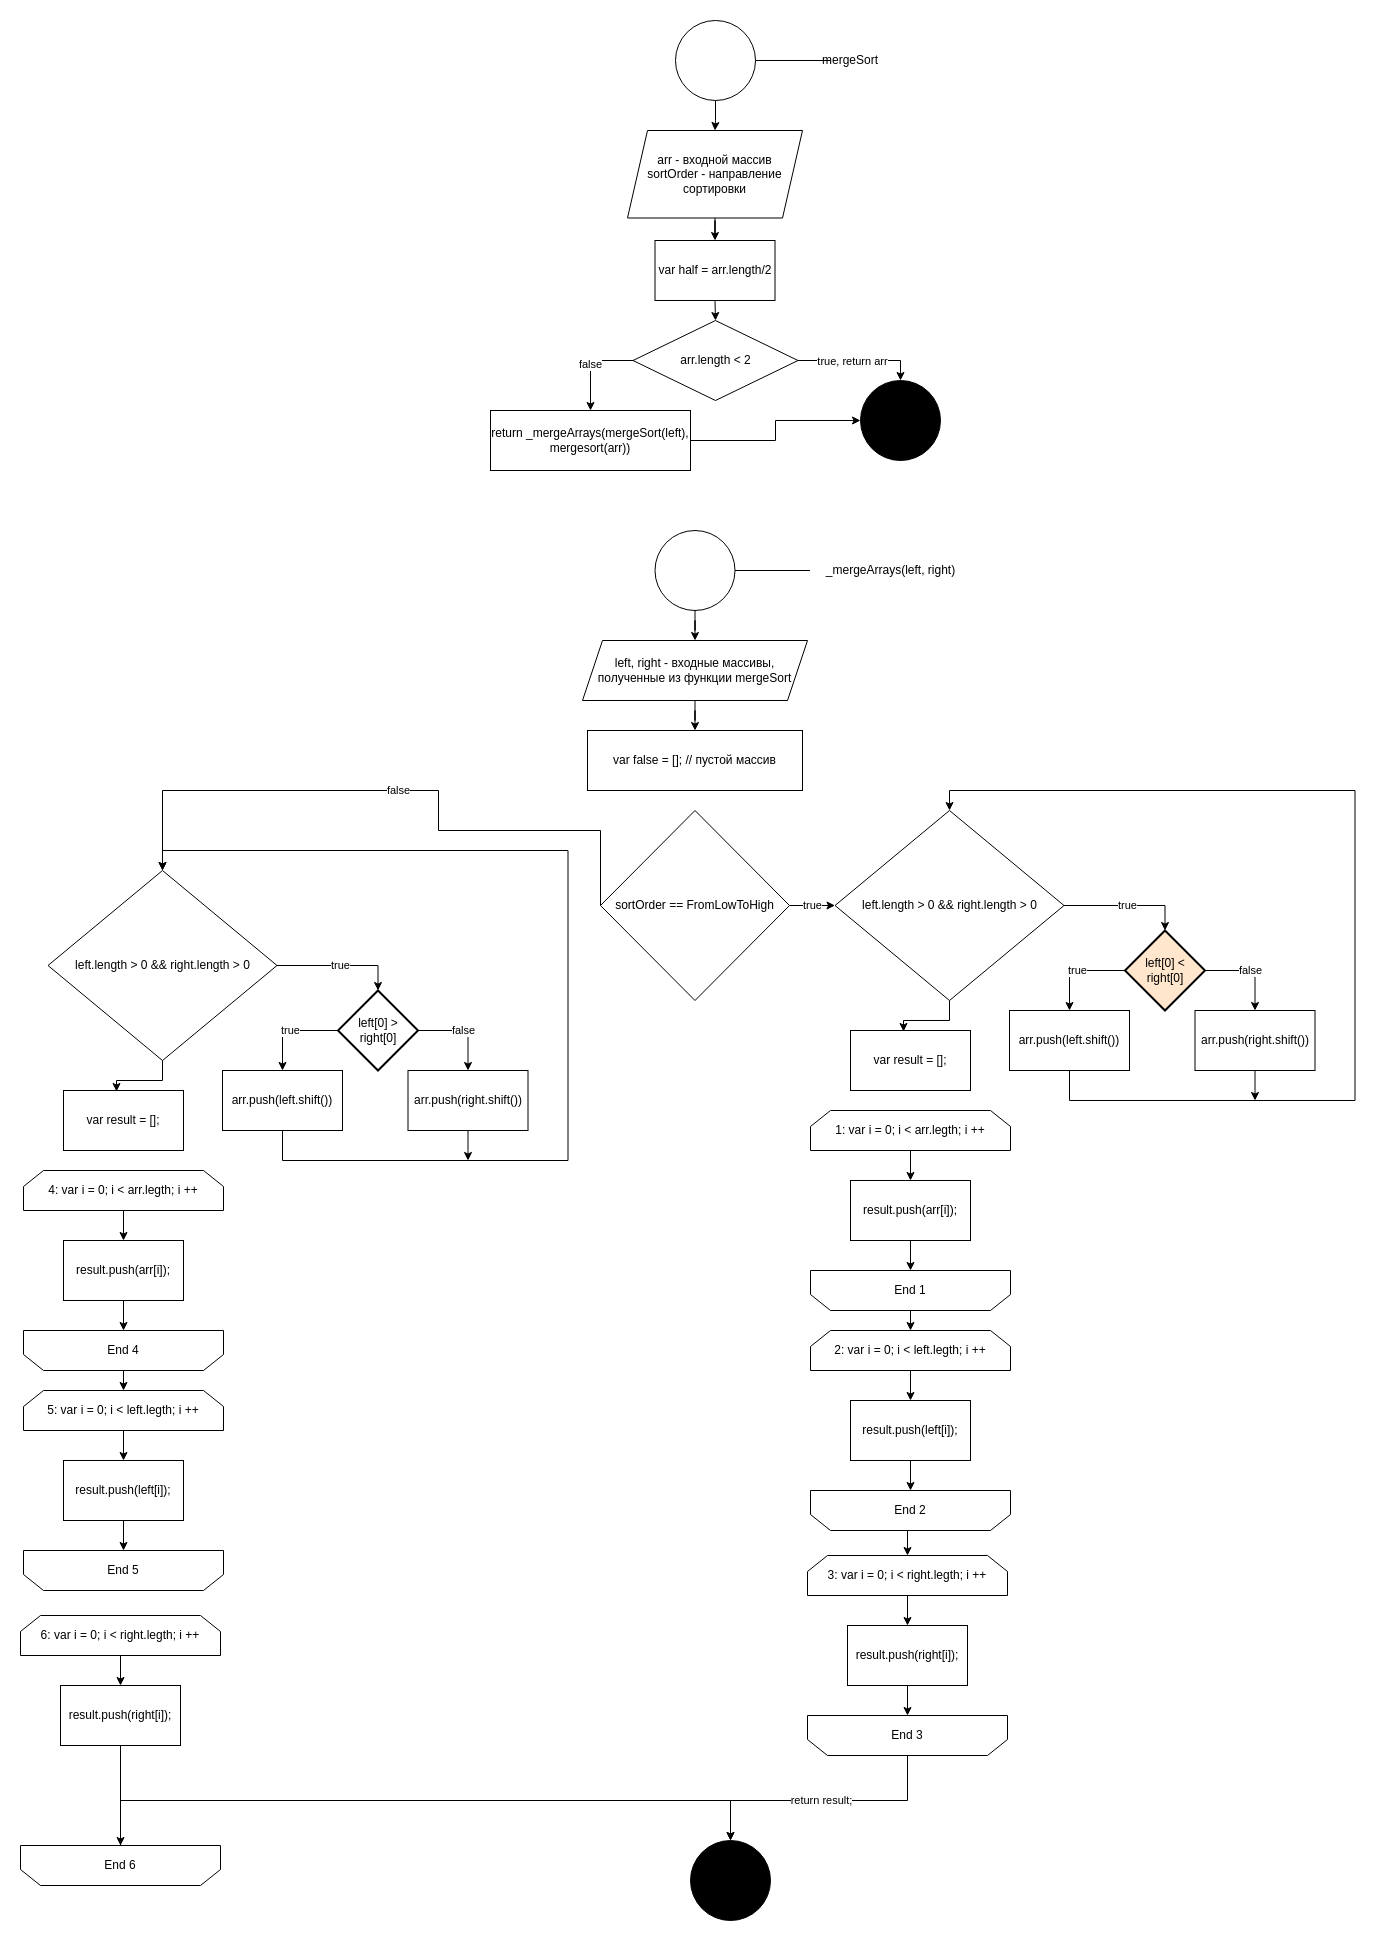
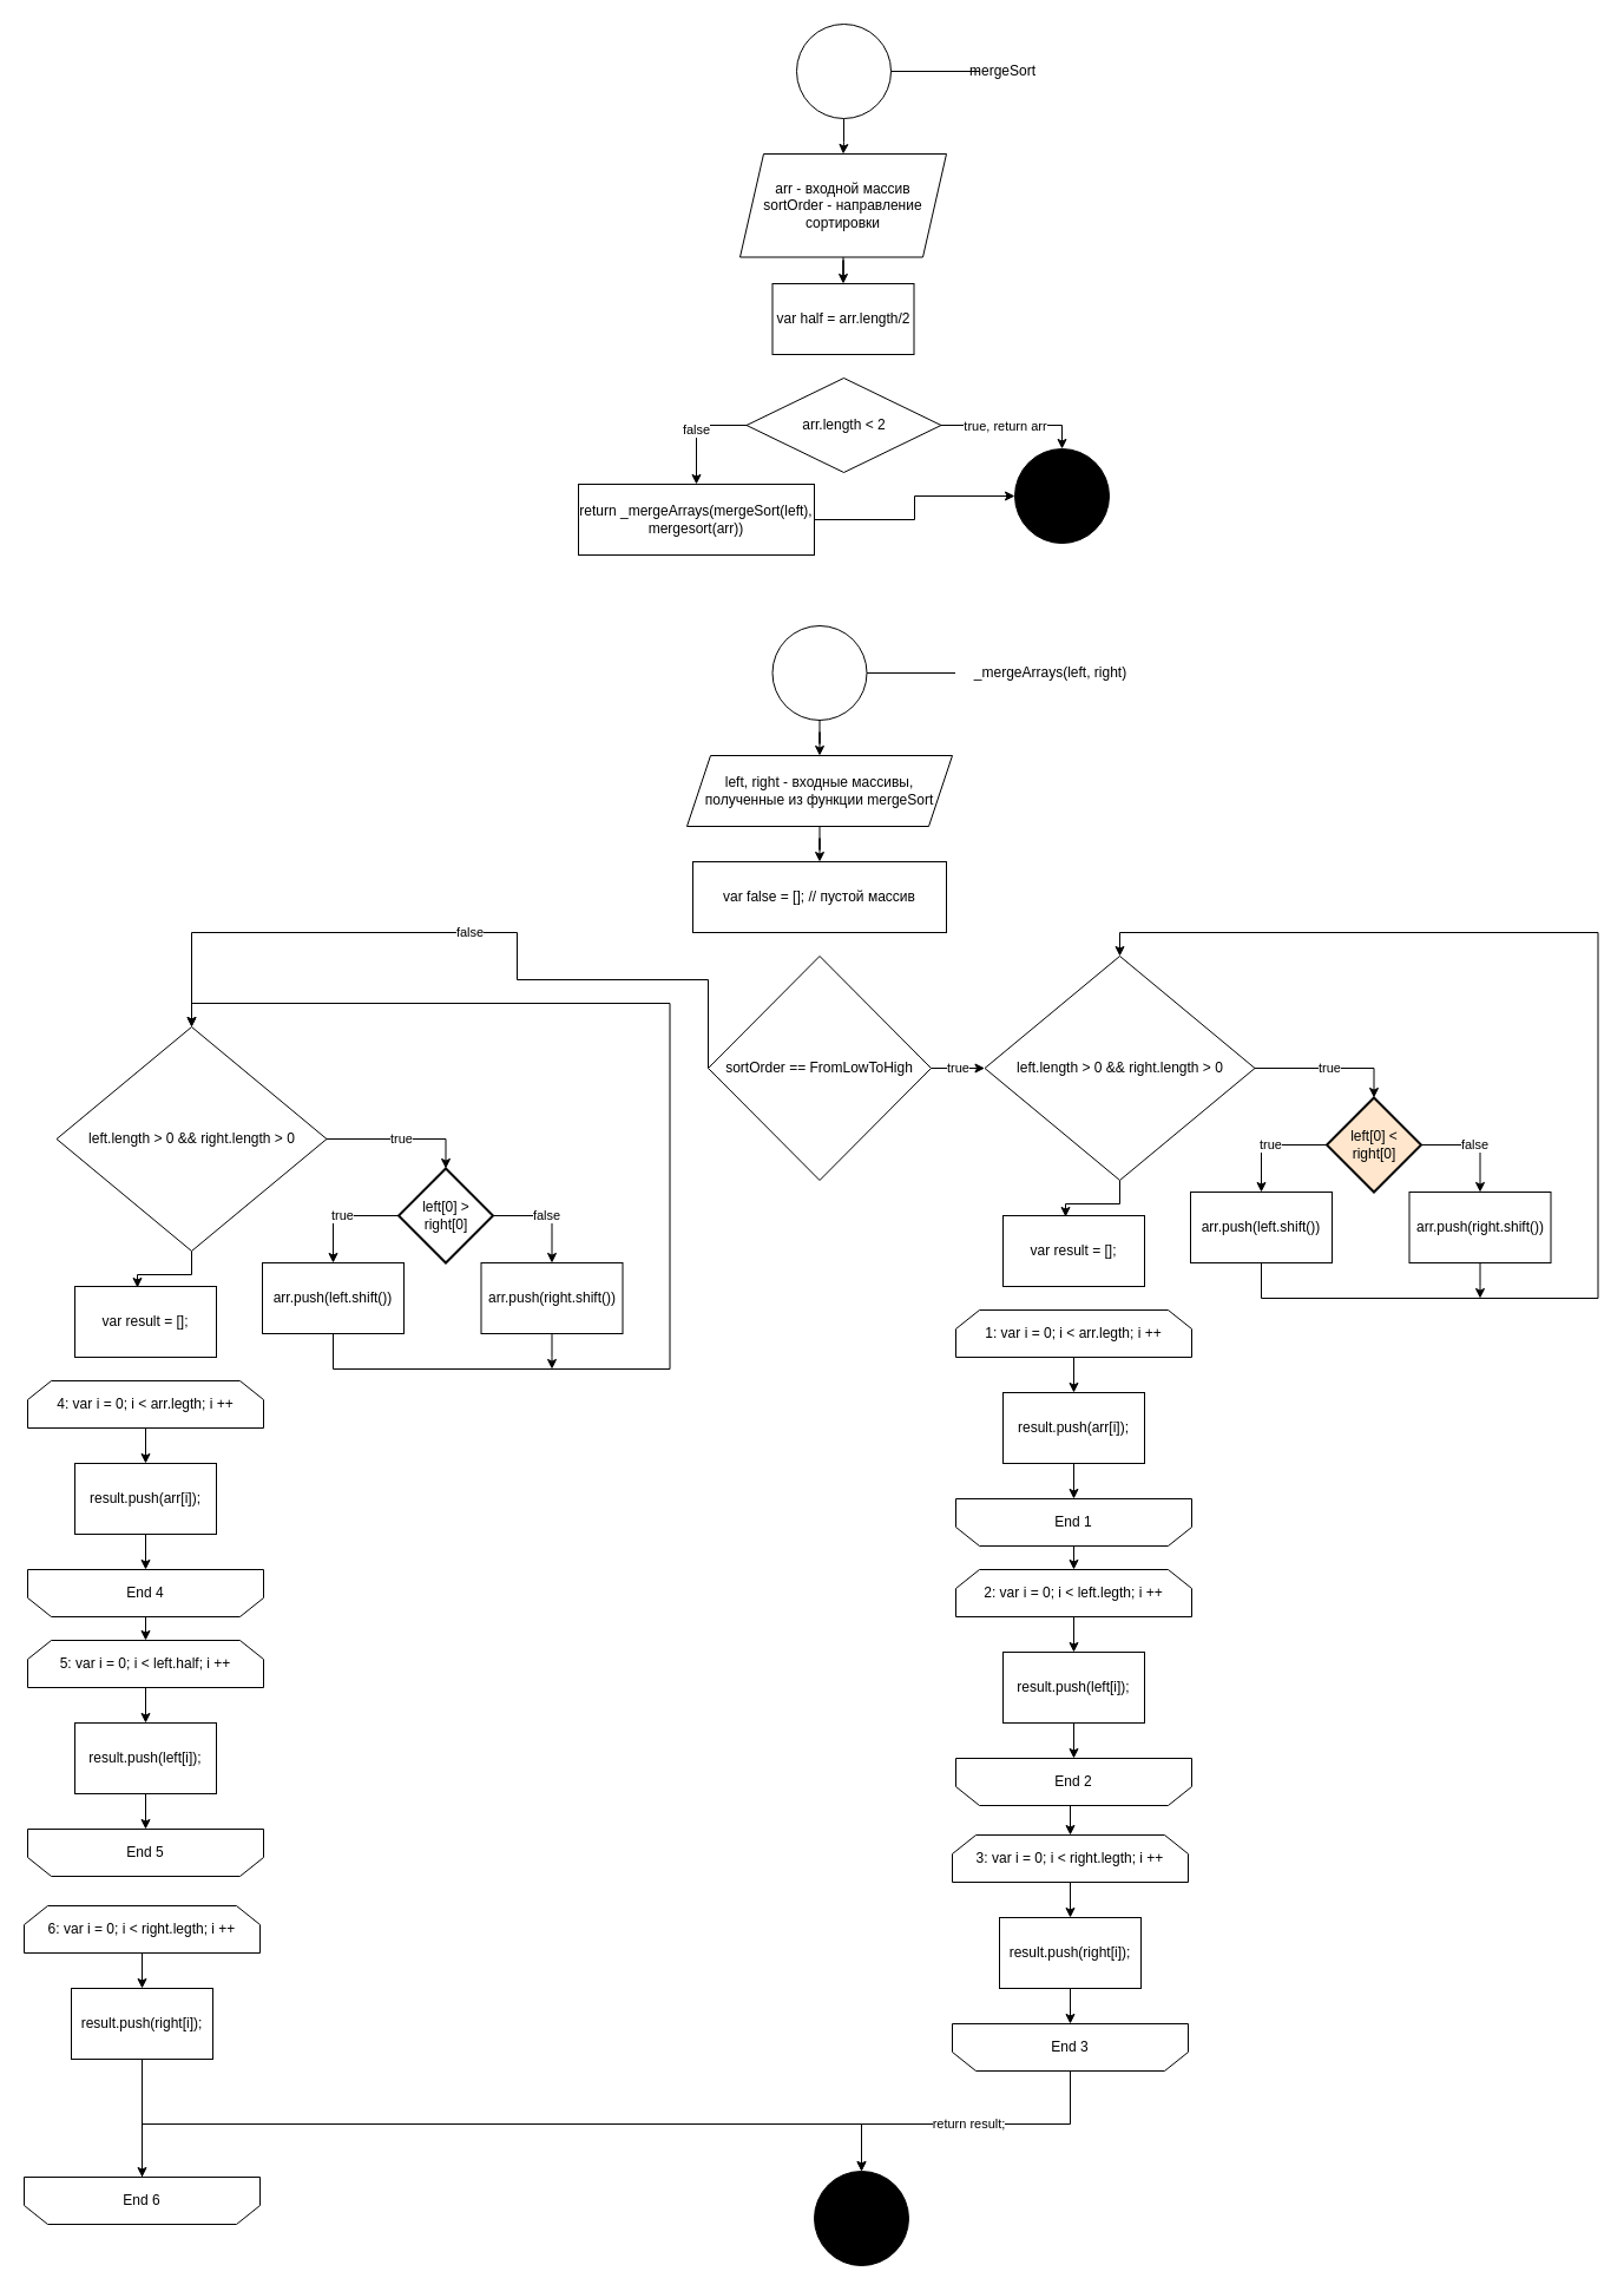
- <mxCell id="9" style="edgeStyle=orthogonalEdgeStyle;rounded=0;orthogonalLoop=1;jettySize=auto;html=1;exitX=0.5;exitY=1;exitDx=0;exitDy=0;entryX=0.5;entryY=0;entryDx=0;entryDy=0;endArrow=classic;endFill=1;strokeColor=#000000;" parent="1" source="10" target="14" edge="1"><mxGeometry relative="1" as="geometry" /></mxCell>
- <mxCell id="75" value="5: var i = 0; i &amp;lt; left.legth; i ++" style="shape=loopLimit;whiteSpace=wrap;html=1;" parent="1" vertex="1"><mxGeometry x="23" y="1390" width="200" height="40" as="geometry" /></mxCell>
+ <mxCell id="75" value="5: var i = 0; i &amp;lt; left.half; i ++" style="shape=loopLimit;whiteSpace=wrap;html=1;" parent="1" vertex="1"><mxGeometry x="23" y="1390" width="200" height="40" as="geometry" /></mxCell>
